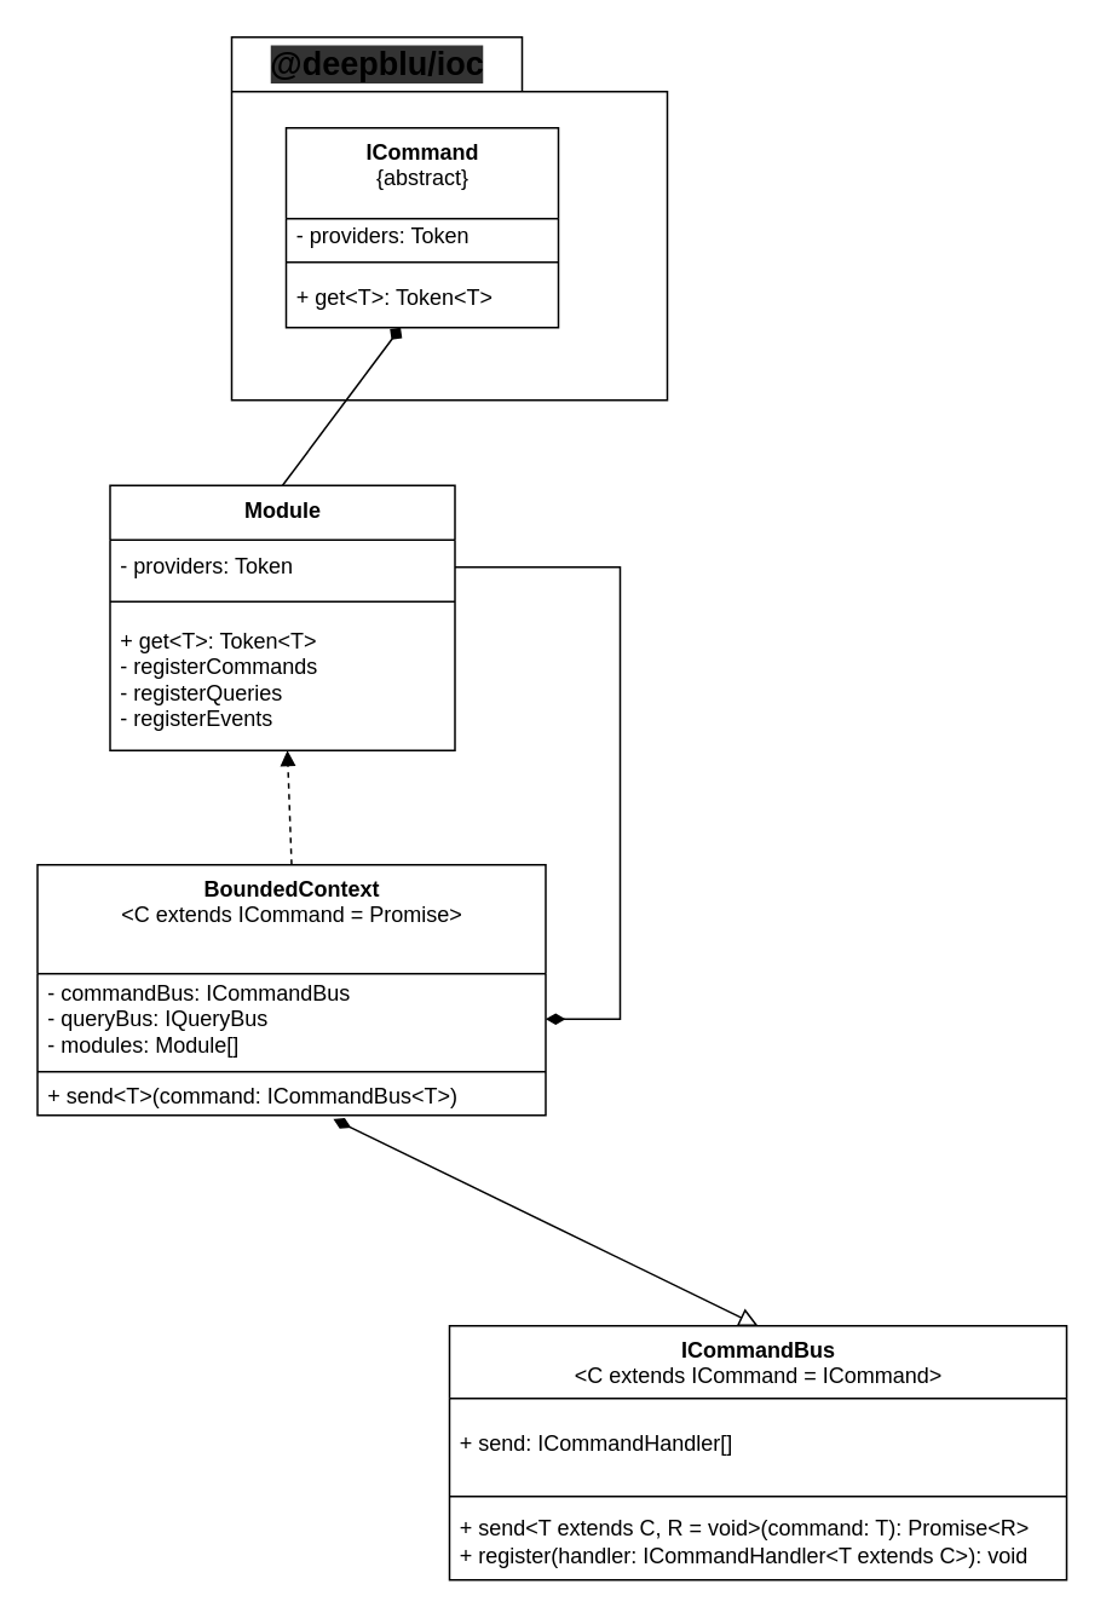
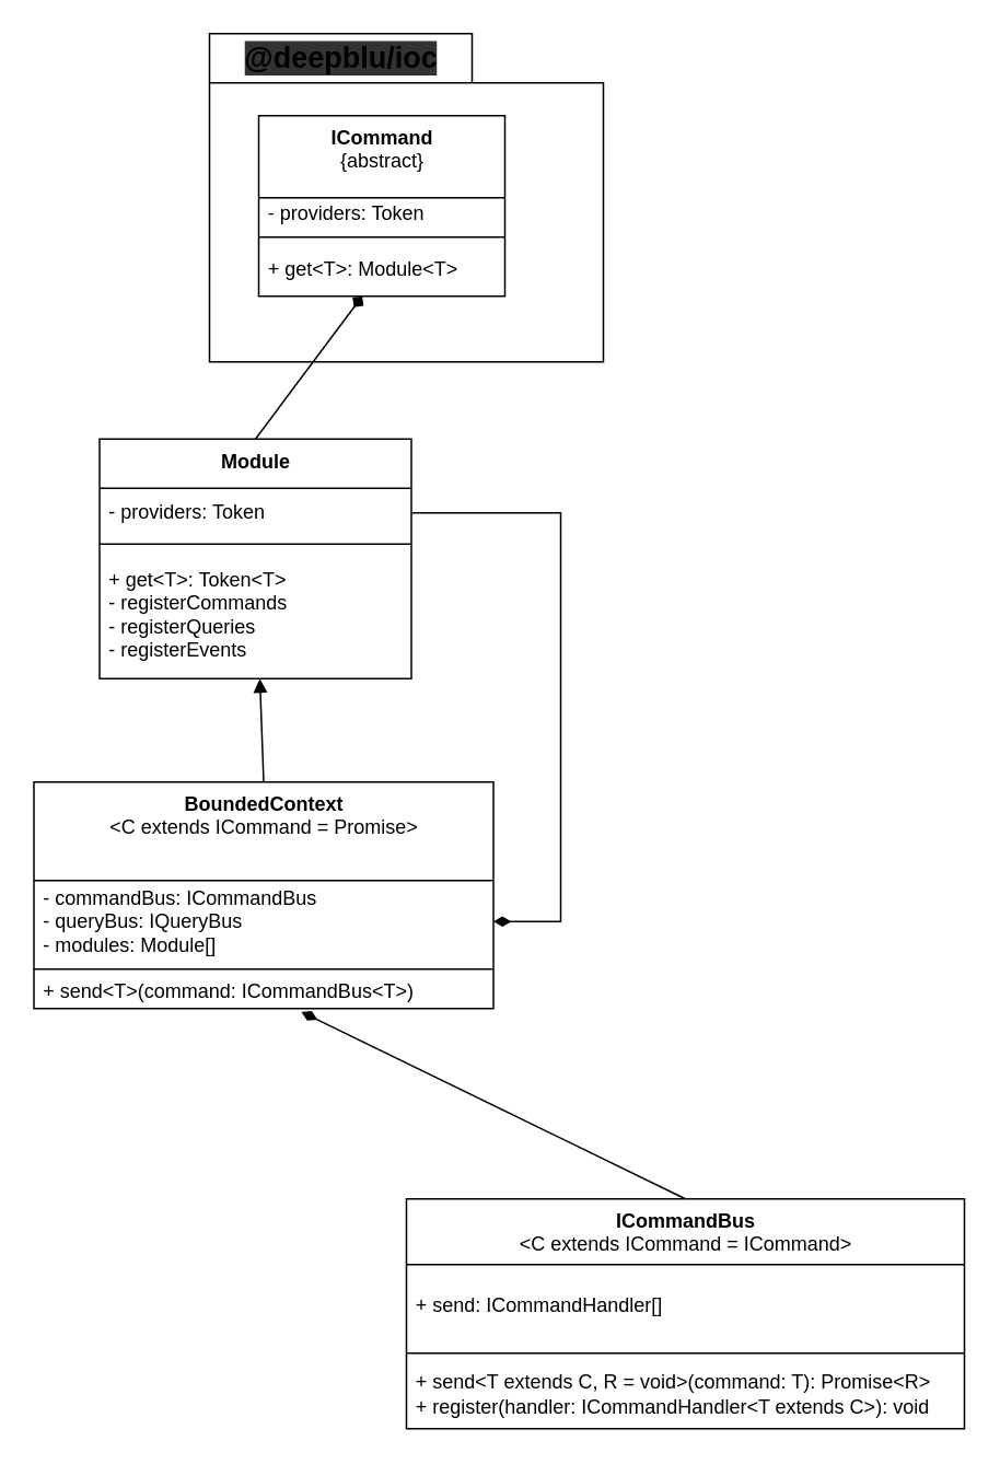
- <mxCell id="7" value="+ get&amp;lt;T&amp;gt;: Token&amp;lt;T&amp;gt;" style="text;html=1;strokeColor=none;fillColor=none;align=left;verticalAlign=middle;spacingLeft=4;spacingRight=4;overflow=hidden;rotatable=0;points=[[0,0.5],[1,0.5]];portConstraint=eastwest;rounded=0;" vertex="1" parent="4"><mxGeometry y="78" width="150" height="32" as="geometry" /></mxCell>
+ <mxCell id="7" value="+ get&amp;lt;T&amp;gt;: Module&amp;lt;T&amp;gt;" style="text;html=1;strokeColor=none;fillColor=none;align=left;verticalAlign=middle;spacingLeft=4;spacingRight=4;overflow=hidden;rotatable=0;points=[[0,0.5],[1,0.5]];portConstraint=eastwest;rounded=0;" vertex="1" parent="4"><mxGeometry y="78" width="150" height="32" as="geometry" /></mxCell>
- <mxCell id="22" value="" style="html=1;verticalAlign=bottom;labelBackgroundColor=none;endArrow=block;endFill=1;exitX=0.5;exitY=0;exitDx=0;exitDy=0;rounded=0;dashed=1;" edge="1" parent="2" source="13" target="8"><mxGeometry width="160" relative="1" as="geometry"><mxPoint x="482" y="370" as="sourcePoint" /><mxPoint x="358.471" y="250" as="targetPoint" /></mxGeometry></mxCell>
+ <mxCell id="22" value="" style="html=1;verticalAlign=bottom;labelBackgroundColor=none;endArrow=block;endFill=1;exitX=0.5;exitY=0;exitDx=0;exitDy=0;rounded=0;" edge="1" parent="2" source="13" target="8"><mxGeometry width="160" relative="1" as="geometry"><mxPoint x="482" y="370" as="sourcePoint" /><mxPoint x="358.471" y="250" as="targetPoint" /></mxGeometry></mxCell>
- <mxCell id="23" value="" style="endArrow=block;startArrow=diamondThin;endFill=0;startFill=1;html=1;verticalAlign=bottom;labelBackgroundColor=none;strokeWidth=1;startSize=8;endSize=8;entryX=0.5;entryY=0;entryDx=0;entryDy=0;exitX=0.582;exitY=1.1;exitDx=0;exitDy=0;rounded=0;exitPerimeter=0;" edge="1" parent="2" source="16" target="18"><mxGeometry width="160" relative="1" as="geometry"><mxPoint x="307" y="445" as="sourcePoint" /><mxPoint x="387" y="415" as="targetPoint" /></mxGeometry></mxCell>
+ <mxCell id="23" value="" style="endArrow=none;startArrow=diamondThin;endFill=0;startFill=1;html=1;verticalAlign=bottom;labelBackgroundColor=none;strokeWidth=1;startSize=8;endSize=8;entryX=0.5;entryY=0;entryDx=0;entryDy=0;exitX=0.582;exitY=1.1;exitDx=0;exitDy=0;rounded=0;exitPerimeter=0;" edge="1" parent="2" source="16" target="18"><mxGeometry width="160" relative="1" as="geometry"><mxPoint x="307" y="445" as="sourcePoint" /><mxPoint x="387" y="415" as="targetPoint" /></mxGeometry></mxCell>
